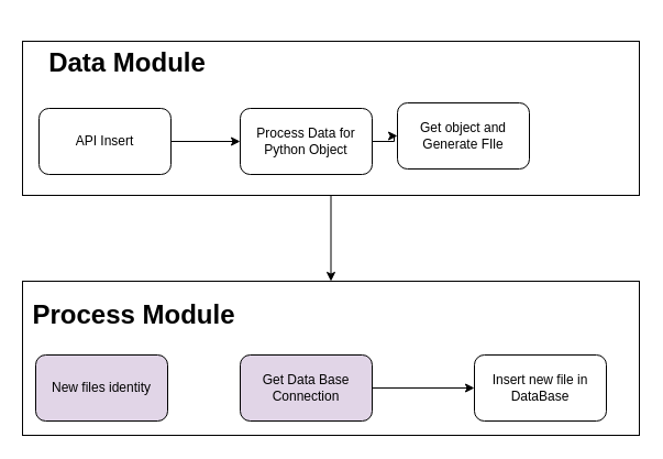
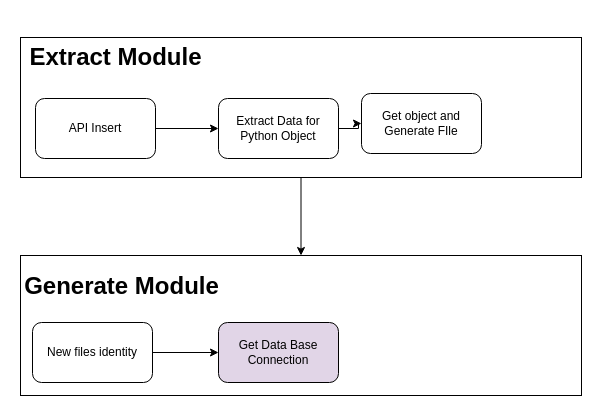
- <mxCell id="9" value="&lt;h1&gt;Data Module&lt;/h1&gt;" style="text;html=1;align=center;verticalAlign=middle;resizable=0;points=[];autosize=1;strokeColor=none;fillColor=none;" vertex="1" parent="1"><mxGeometry x="20" y="20" width="190" height="73" as="geometry" /></mxCell>
+ <mxCell id="9" value="&lt;h1&gt;Extract Module&lt;/h1&gt;" style="text;html=1;align=center;verticalAlign=middle;resizable=0;points=[];autosize=1;strokeColor=none;fillColor=none;" vertex="1" parent="1"><mxGeometry x="20" y="20" width="190" height="73" as="geometry" /></mxCell>
- <mxCell id="7" value="Process Data for Python Object" style="rounded=1;whiteSpace=wrap;html=1;" parent="1" vertex="1"><mxGeometry x="218" y="98" width="120" height="60" as="geometry" /></mxCell>
+ <mxCell id="7" value="Extract Data for Python Object" style="rounded=1;whiteSpace=wrap;html=1;" parent="1" vertex="1"><mxGeometry x="218" y="98" width="120" height="60" as="geometry" /></mxCell>
- <mxCell id="11" value="&lt;h1&gt;Process Module&lt;/h1&gt;" style="text;html=1;align=center;verticalAlign=middle;resizable=0;points=[];autosize=1;strokeColor=none;fillColor=none;" vertex="1" parent="1"><mxGeometry x="20" y="249" width="202" height="73" as="geometry" /></mxCell>
+ <mxCell id="11" value="&lt;h1&gt;Generate Module&lt;/h1&gt;" style="text;html=1;align=center;verticalAlign=middle;resizable=0;points=[];autosize=1;strokeColor=none;fillColor=none;" vertex="1" parent="1"><mxGeometry x="20" y="249" width="202" height="73" as="geometry" /></mxCell>
- <mxCell id="13" value="New files identity" style="rounded=1;whiteSpace=wrap;html=1;fillColor=#e1d5e7;" vertex="1" parent="1"><mxGeometry x="32" y="322" width="120" height="60" as="geometry" /></mxCell>
+ <mxCell id="13" value="New files identity" style="rounded=1;whiteSpace=wrap;html=1;" vertex="1" parent="1"><mxGeometry x="32" y="322" width="120" height="60" as="geometry" /></mxCell>
+ <mxCell id="12" value="" style="edgeStyle=orthogonalEdgeStyle;rounded=0;orthogonalLoop=1;jettySize=auto;html=1;entryX=0;entryY=0.5;entryDx=0;entryDy=0;" edge="1" parent="1" source="13" target="15"><mxGeometry relative="1" as="geometry"><Array as="points" /></mxGeometry></mxCell>
- <mxCell id="14" value="" style="edgeStyle=orthogonalEdgeStyle;rounded=0;orthogonalLoop=1;jettySize=auto;html=1;" edge="1" parent="1" source="15" target="16"><mxGeometry relative="1" as="geometry" /></mxCell>
- <mxCell id="16" value="Insert new file in DataBase" style="whiteSpace=wrap;html=1;rounded=1;" vertex="1" parent="1"><mxGeometry x="431" y="322" width="120" height="60" as="geometry" /></mxCell>
